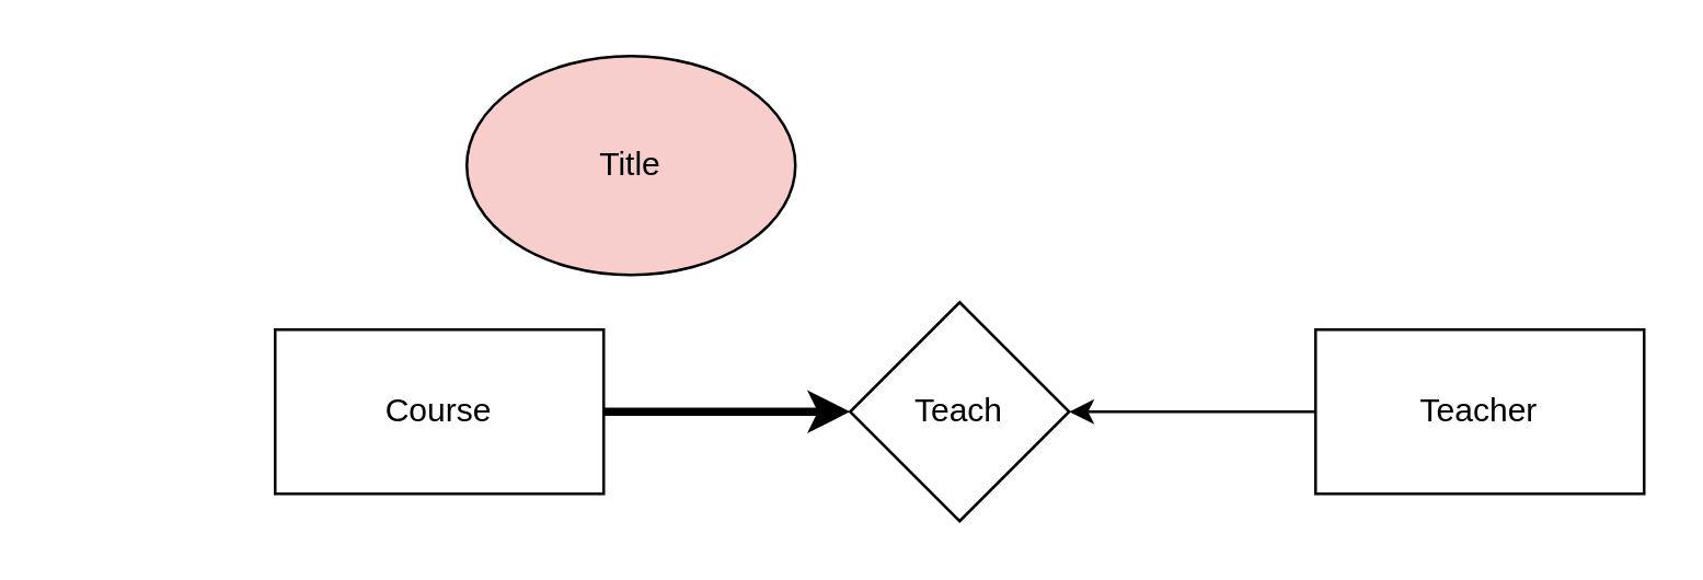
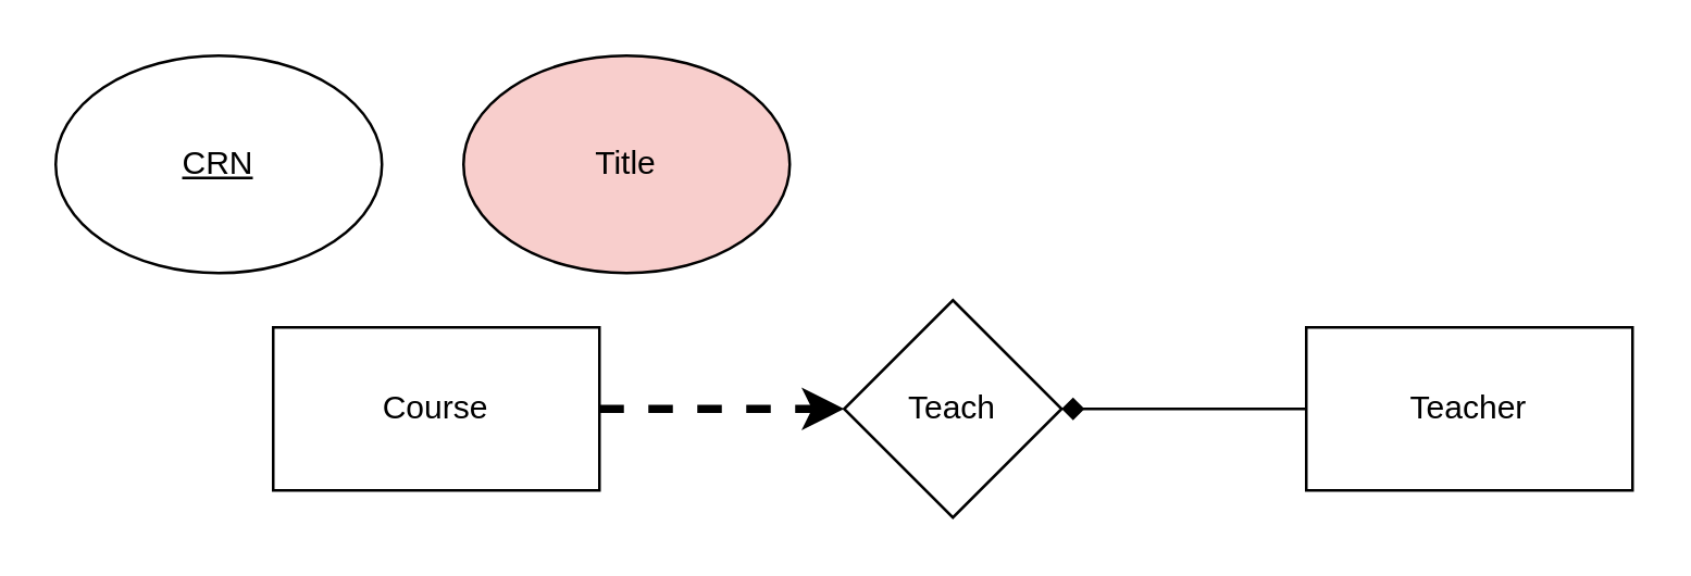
+ <mxCell id="7" value="&lt;u&gt;CRN&lt;/u&gt;" style="ellipse;whiteSpace=wrap;html=1;" vertex="1" parent="1"><mxGeometry x="20" y="20" width="120" height="80" as="geometry" /></mxCell>
- <mxCell id="2" style="edgeStyle=orthogonalEdgeStyle;rounded=0;orthogonalLoop=1;jettySize=auto;html=1;exitX=1;exitY=0.5;exitDx=0;exitDy=0;entryX=0;entryY=0.5;entryDx=0;entryDy=0;strokeWidth=3;" edge="1" parent="1" source="3" target="6"><mxGeometry relative="1" as="geometry" /></mxCell>
+ <mxCell id="2" style="edgeStyle=orthogonalEdgeStyle;rounded=0;orthogonalLoop=1;jettySize=auto;html=1;exitX=1;exitY=0.5;exitDx=0;exitDy=0;entryX=0;entryY=0.5;entryDx=0;entryDy=0;strokeWidth=3;dashed=1;" edge="1" parent="1" source="3" target="6"><mxGeometry relative="1" as="geometry" /></mxCell>
- <mxCell id="4" style="edgeStyle=orthogonalEdgeStyle;rounded=0;orthogonalLoop=1;jettySize=auto;html=1;exitX=0;exitY=0.5;exitDx=0;exitDy=0;entryX=1;entryY=0.5;entryDx=0;entryDy=0;" edge="1" parent="1" source="5" target="6"><mxGeometry relative="1" as="geometry" /></mxCell>
+ <mxCell id="4" style="edgeStyle=orthogonalEdgeStyle;rounded=0;orthogonalLoop=1;jettySize=auto;html=1;exitX=0;exitY=0.5;exitDx=0;exitDy=0;entryX=1;entryY=0.5;entryDx=0;entryDy=0;endArrow=diamond;" edge="1" parent="1" source="5" target="6"><mxGeometry relative="1" as="geometry" /></mxCell>
